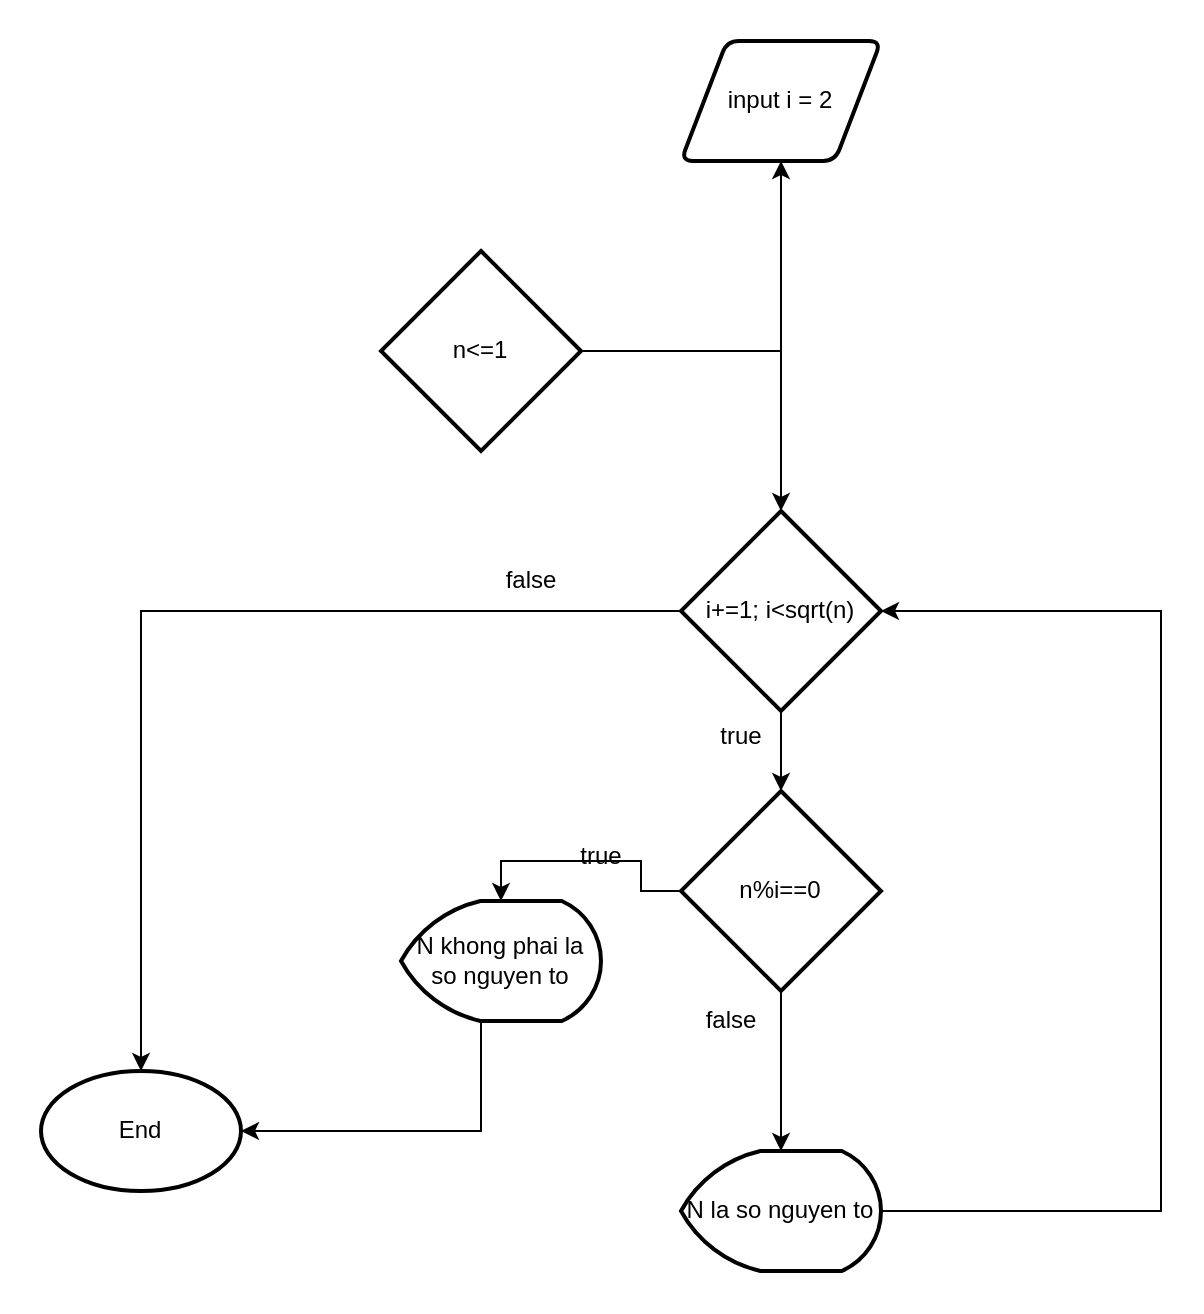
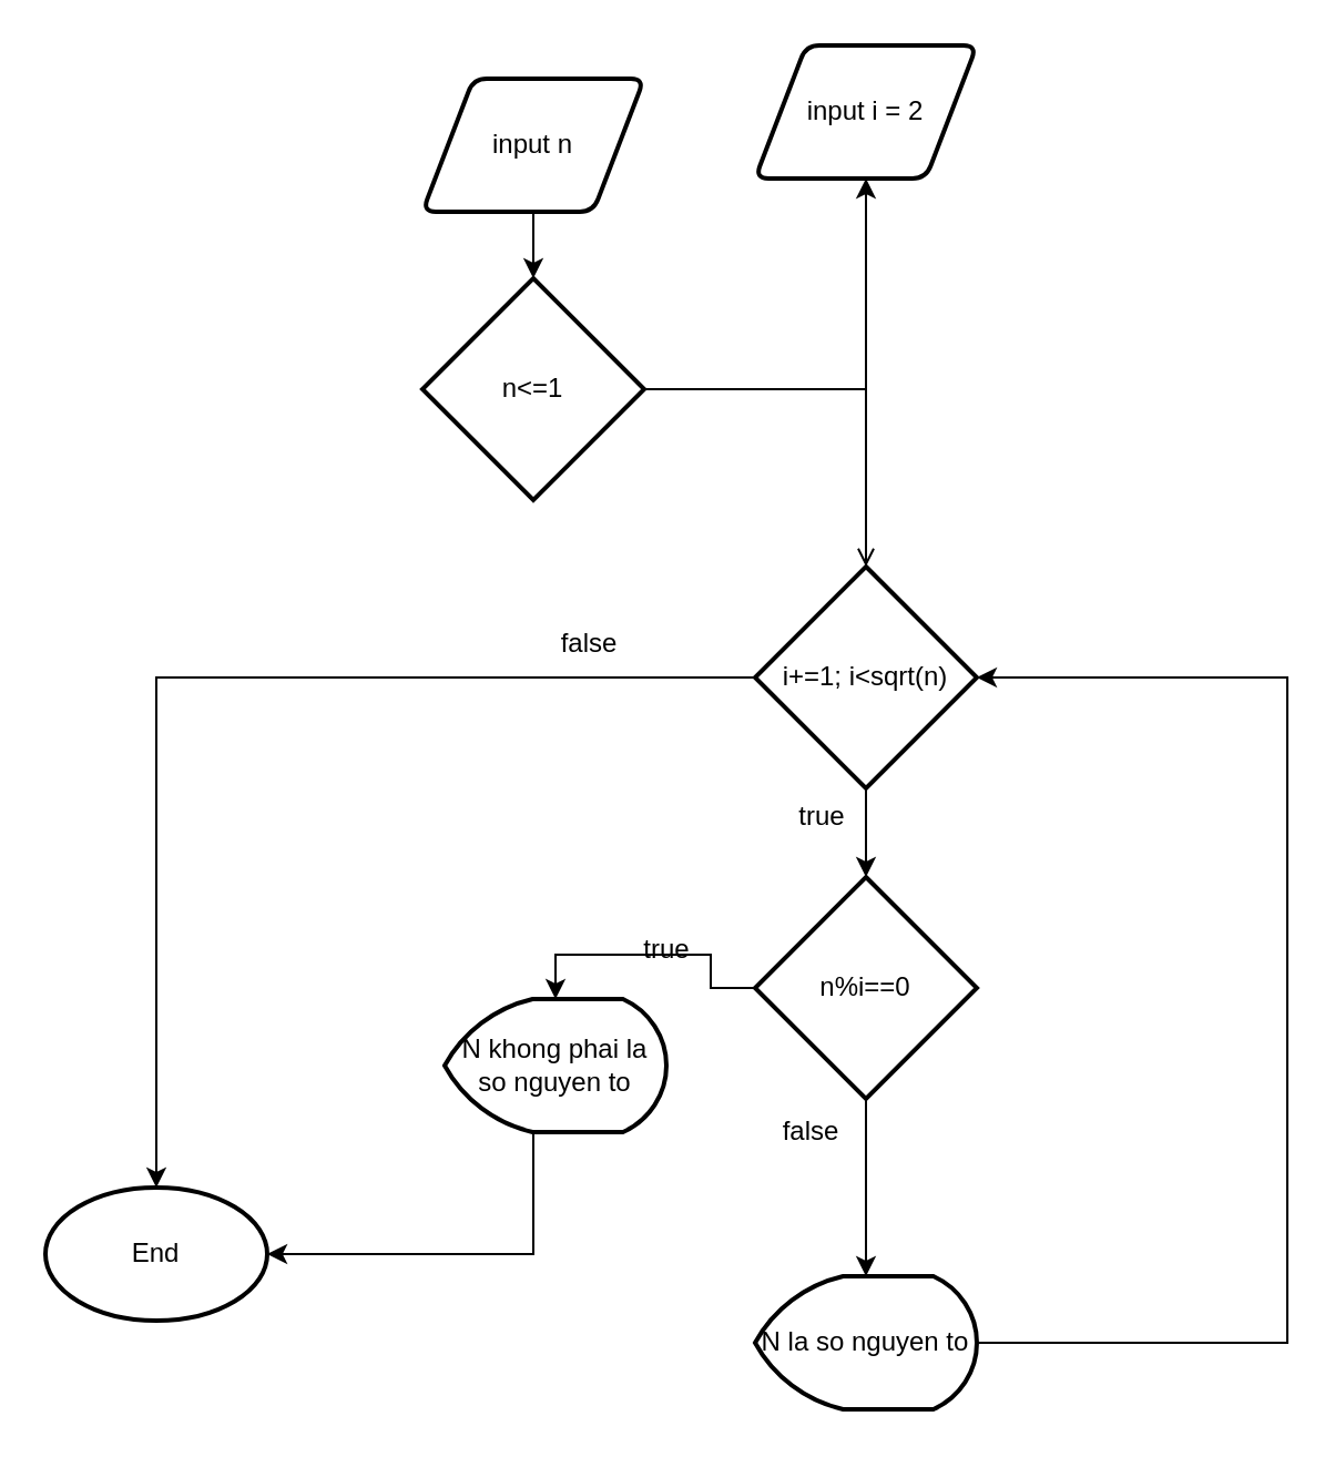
+ <mxCell id="2" value="input n" style="shape=parallelogram;html=1;strokeWidth=2;perimeter=parallelogramPerimeter;whiteSpace=wrap;rounded=1;arcSize=12;size=0.23;" vertex="1" parent="1"><mxGeometry x="190" y="35" width="100" height="60" as="geometry" /></mxCell>
+ <mxCell id="9" style="edgeStyle=orthogonalEdgeStyle;rounded=0;orthogonalLoop=1;jettySize=auto;html=1;entryX=0.5;entryY=0;entryDx=0;entryDy=0;entryPerimeter=0;" edge="1" parent="1" source="2" target="4"><mxGeometry relative="1" as="geometry" /></mxCell>
- <mxCell id="10" style="edgeStyle=orthogonalEdgeStyle;rounded=0;orthogonalLoop=1;jettySize=auto;html=1;entryX=0.5;entryY=0;entryDx=0;entryDy=0;entryPerimeter=0;" edge="1" parent="1" source="5" target="6"><mxGeometry relative="1" as="geometry" /></mxCell>
+ <mxCell id="10" style="edgeStyle=orthogonalEdgeStyle;rounded=0;orthogonalLoop=1;jettySize=auto;html=1;entryX=0.5;entryY=0;entryDx=0;entryDy=0;entryPerimeter=0;endArrow=open;" edge="1" parent="1" source="5" target="6"><mxGeometry relative="1" as="geometry" /></mxCell>
